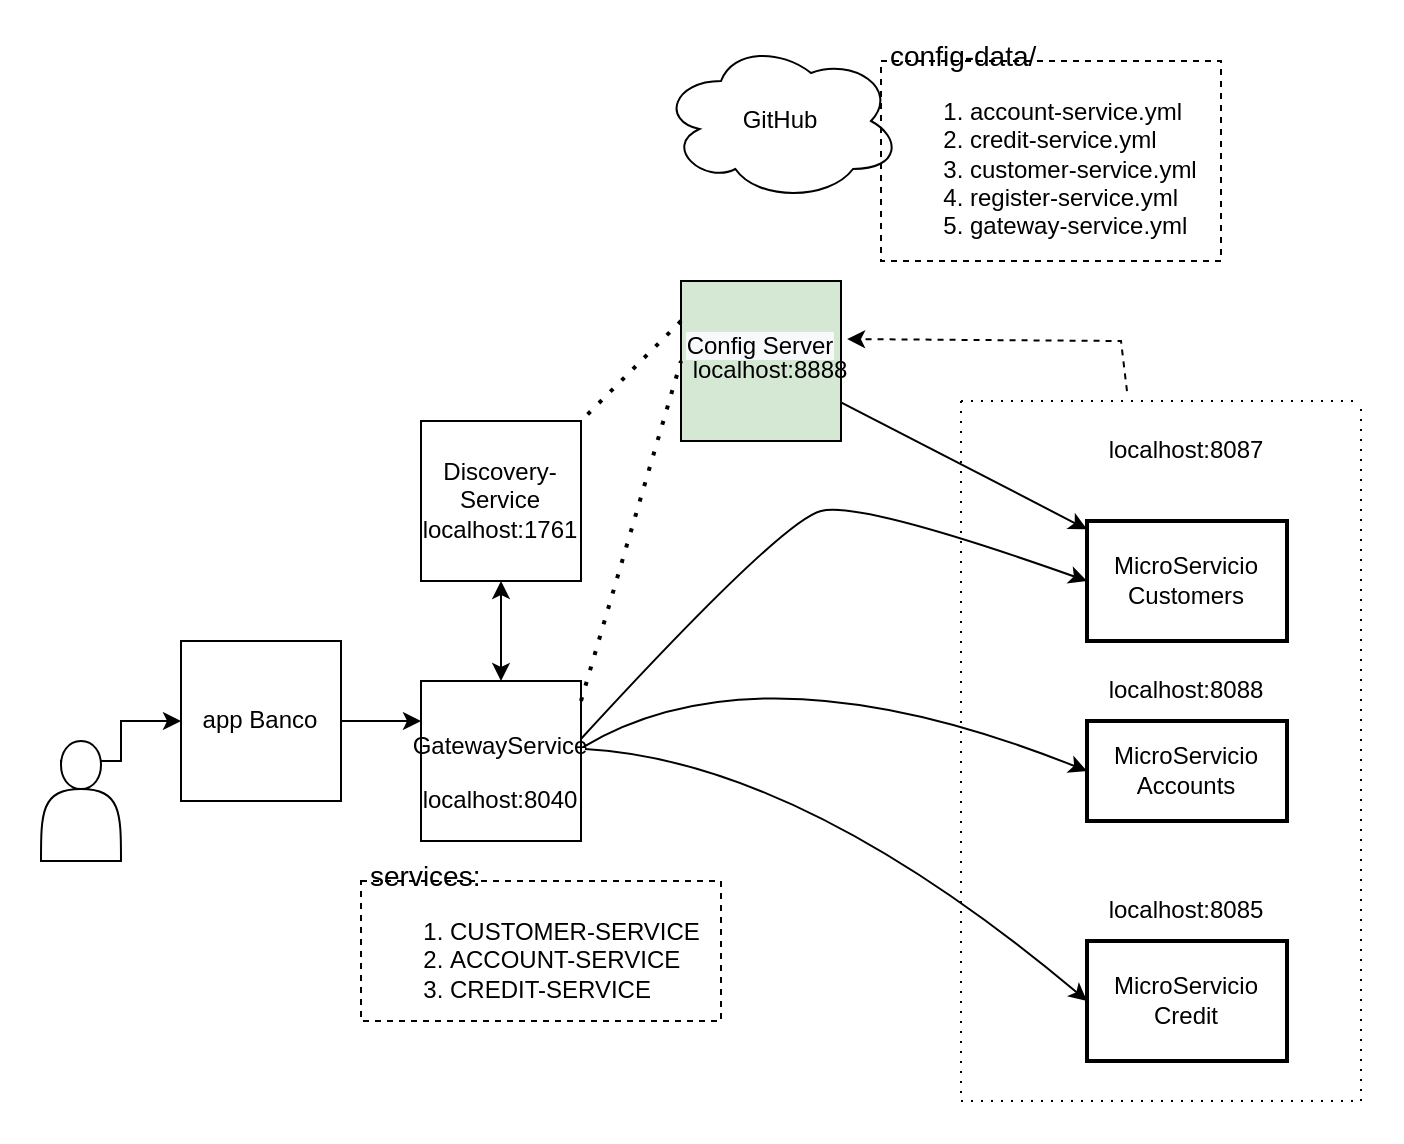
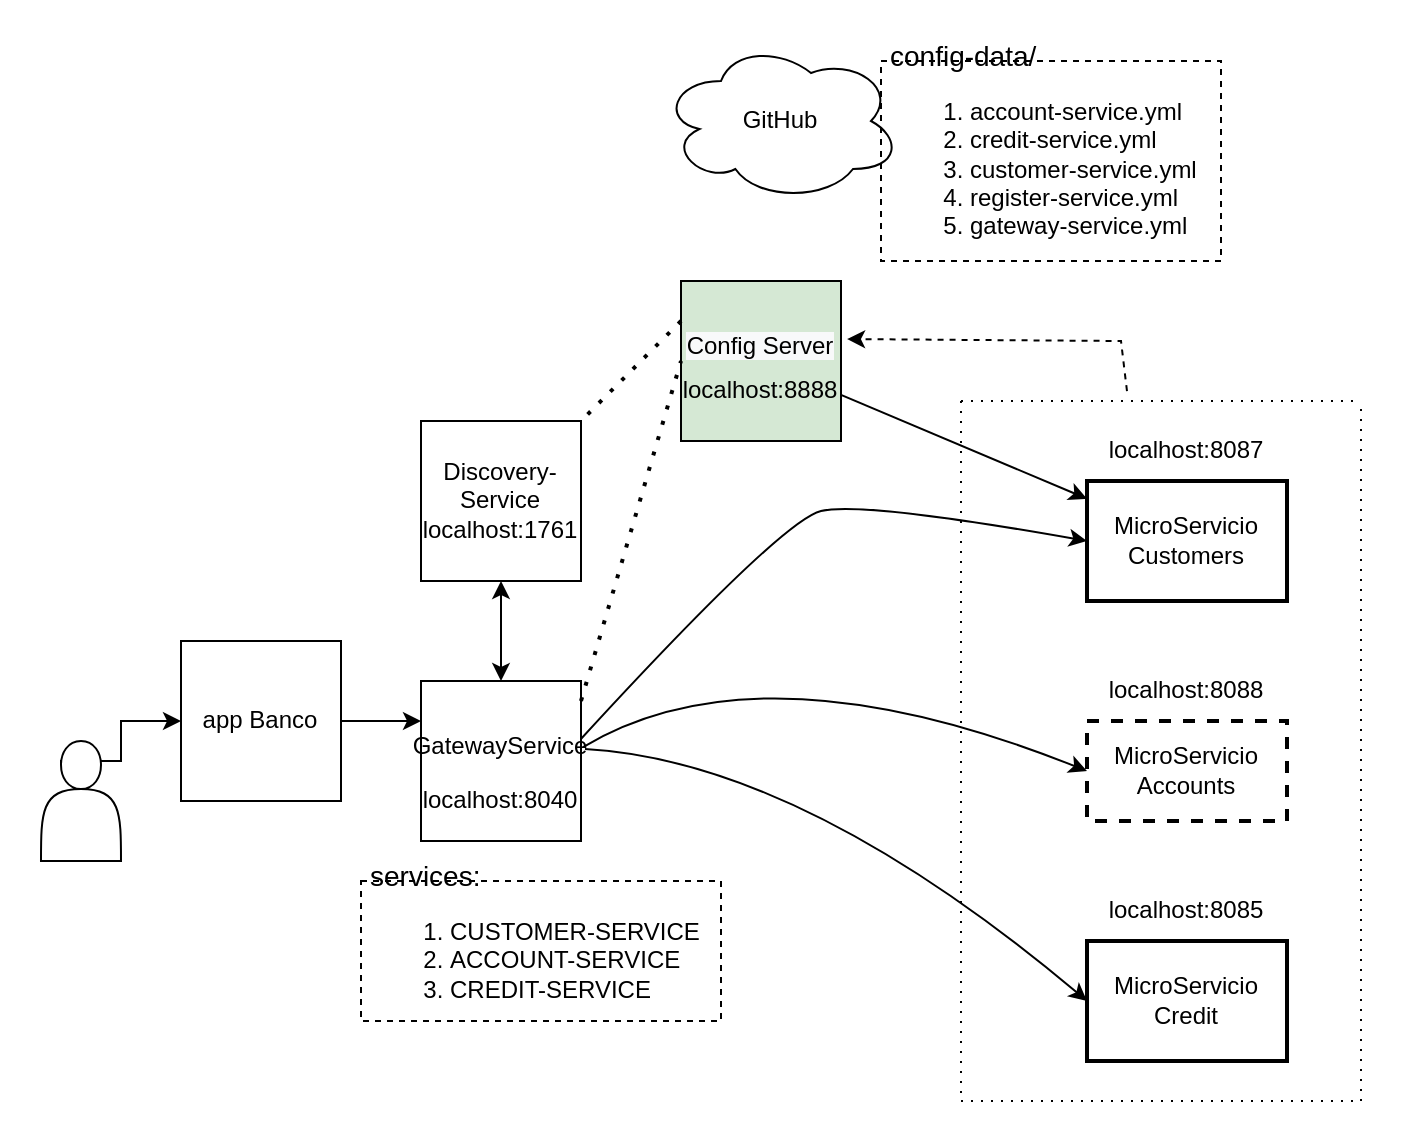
- <mxCell id="20" value="localhost:8888" style="text;html=1;strokeColor=none;fillColor=none;align=center;verticalAlign=middle;whiteSpace=wrap;rounded=0;dashed=1;dashPattern=1 4;" parent="1" vertex="1"><mxGeometry x="355" y="170" width="60" height="30" as="geometry" /></mxCell>
+ <mxCell id="20" value="localhost:8888" style="text;html=1;strokeColor=none;fillColor=none;align=center;verticalAlign=middle;whiteSpace=wrap;rounded=0;dashed=1;dashPattern=1 4;" parent="1" vertex="1"><mxGeometry x="350" y="180" width="60" height="30" as="geometry" /></mxCell>
- <mxCell id="12" value="MicroServicio Customers" style="rounded=0;whiteSpace=wrap;html=1;absoluteArcSize=1;arcSize=14;strokeWidth=2;" parent="8" vertex="1"><mxGeometry x="63" y="60" width="100" height="60" as="geometry" /></mxCell>
+ <mxCell id="12" value="MicroServicio Customers" style="rounded=0;whiteSpace=wrap;html=1;absoluteArcSize=1;arcSize=14;strokeWidth=2;" parent="8" vertex="1"><mxGeometry x="63" y="40" width="100" height="60" as="geometry" /></mxCell>
- <mxCell id="13" value="MicroServicio Accounts" style="rounded=0;whiteSpace=wrap;html=1;absoluteArcSize=1;arcSize=14;strokeWidth=2;" parent="8" vertex="1"><mxGeometry x="63" y="160" width="100" height="50" as="geometry" /></mxCell>
+ <mxCell id="13" value="MicroServicio Accounts" style="rounded=0;whiteSpace=wrap;html=1;absoluteArcSize=1;arcSize=14;strokeWidth=2;dashed=1;" parent="8" vertex="1"><mxGeometry x="63" y="160" width="100" height="50" as="geometry" /></mxCell>
